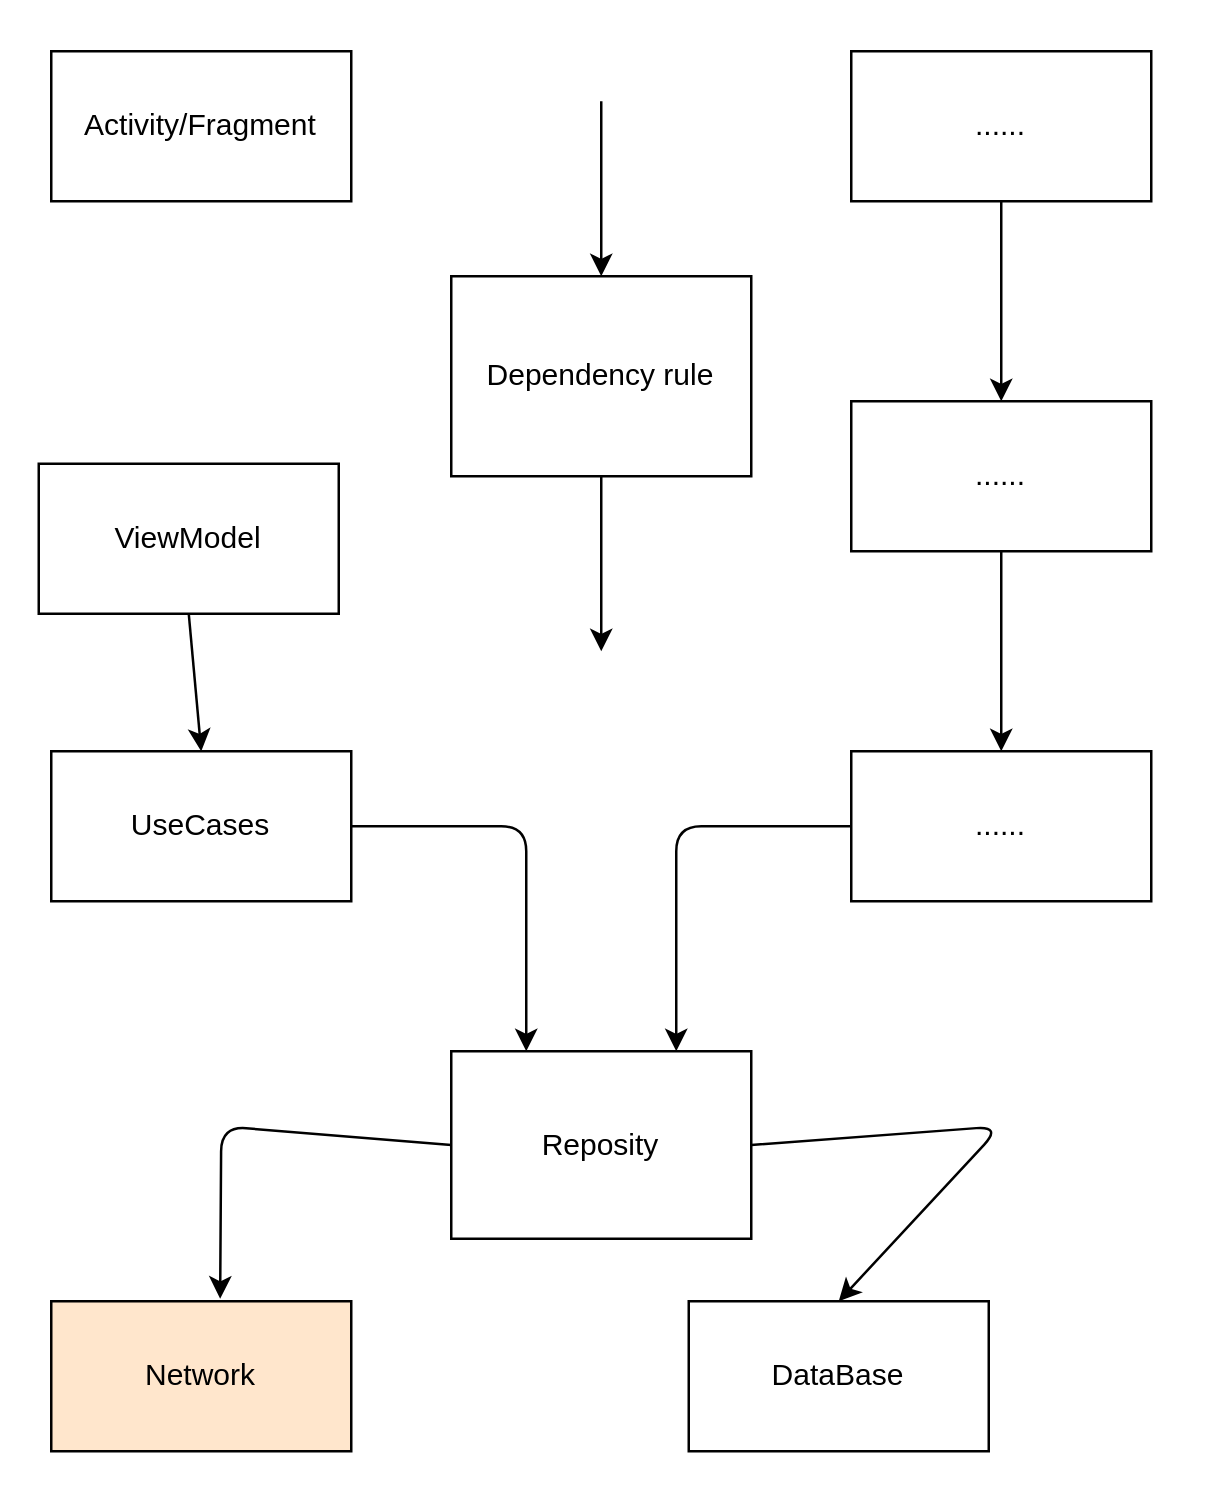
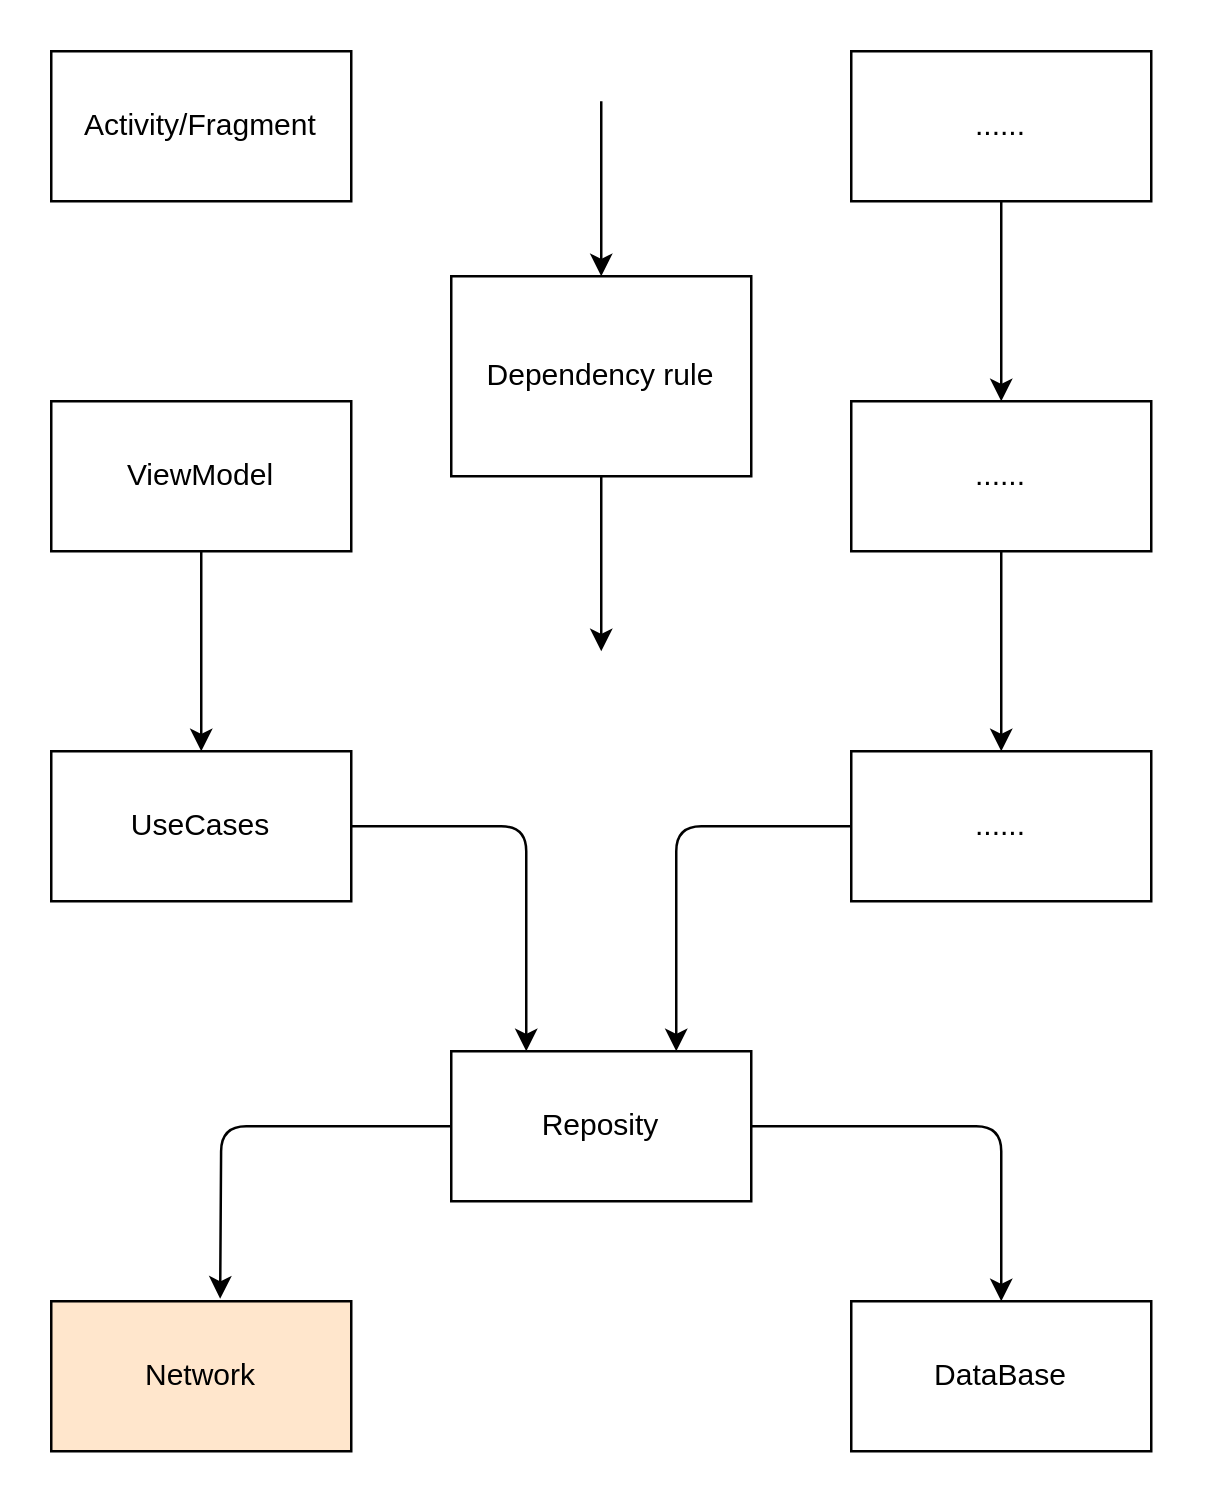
- <mxCell id="12" value="ViewModel" style="rounded=0;whiteSpace=wrap;html=1;" vertex="1" parent="1"><mxGeometry x="15" y="185" width="120" height="60" as="geometry" /></mxCell>
+ <mxCell id="12" value="ViewModel" style="rounded=0;whiteSpace=wrap;html=1;" vertex="1" parent="1"><mxGeometry x="20" y="160" width="120" height="60" as="geometry" /></mxCell>
- <mxCell id="4" value="Reposity" style="rounded=0;whiteSpace=wrap;html=1;" vertex="1" parent="1"><mxGeometry x="180" y="420" width="120" height="75" as="geometry" /></mxCell>
+ <mxCell id="4" value="Reposity" style="rounded=0;whiteSpace=wrap;html=1;" vertex="1" parent="1"><mxGeometry x="180" y="420" width="120" height="60" as="geometry" /></mxCell>
- <mxCell id="3" value="DataBase" style="rounded=0;whiteSpace=wrap;html=1;" vertex="1" parent="1"><mxGeometry x="275" y="520" width="120" height="60" as="geometry" /></mxCell>
+ <mxCell id="3" value="DataBase" style="rounded=0;whiteSpace=wrap;html=1;" vertex="1" parent="1"><mxGeometry x="340" y="520" width="120" height="60" as="geometry" /></mxCell>
